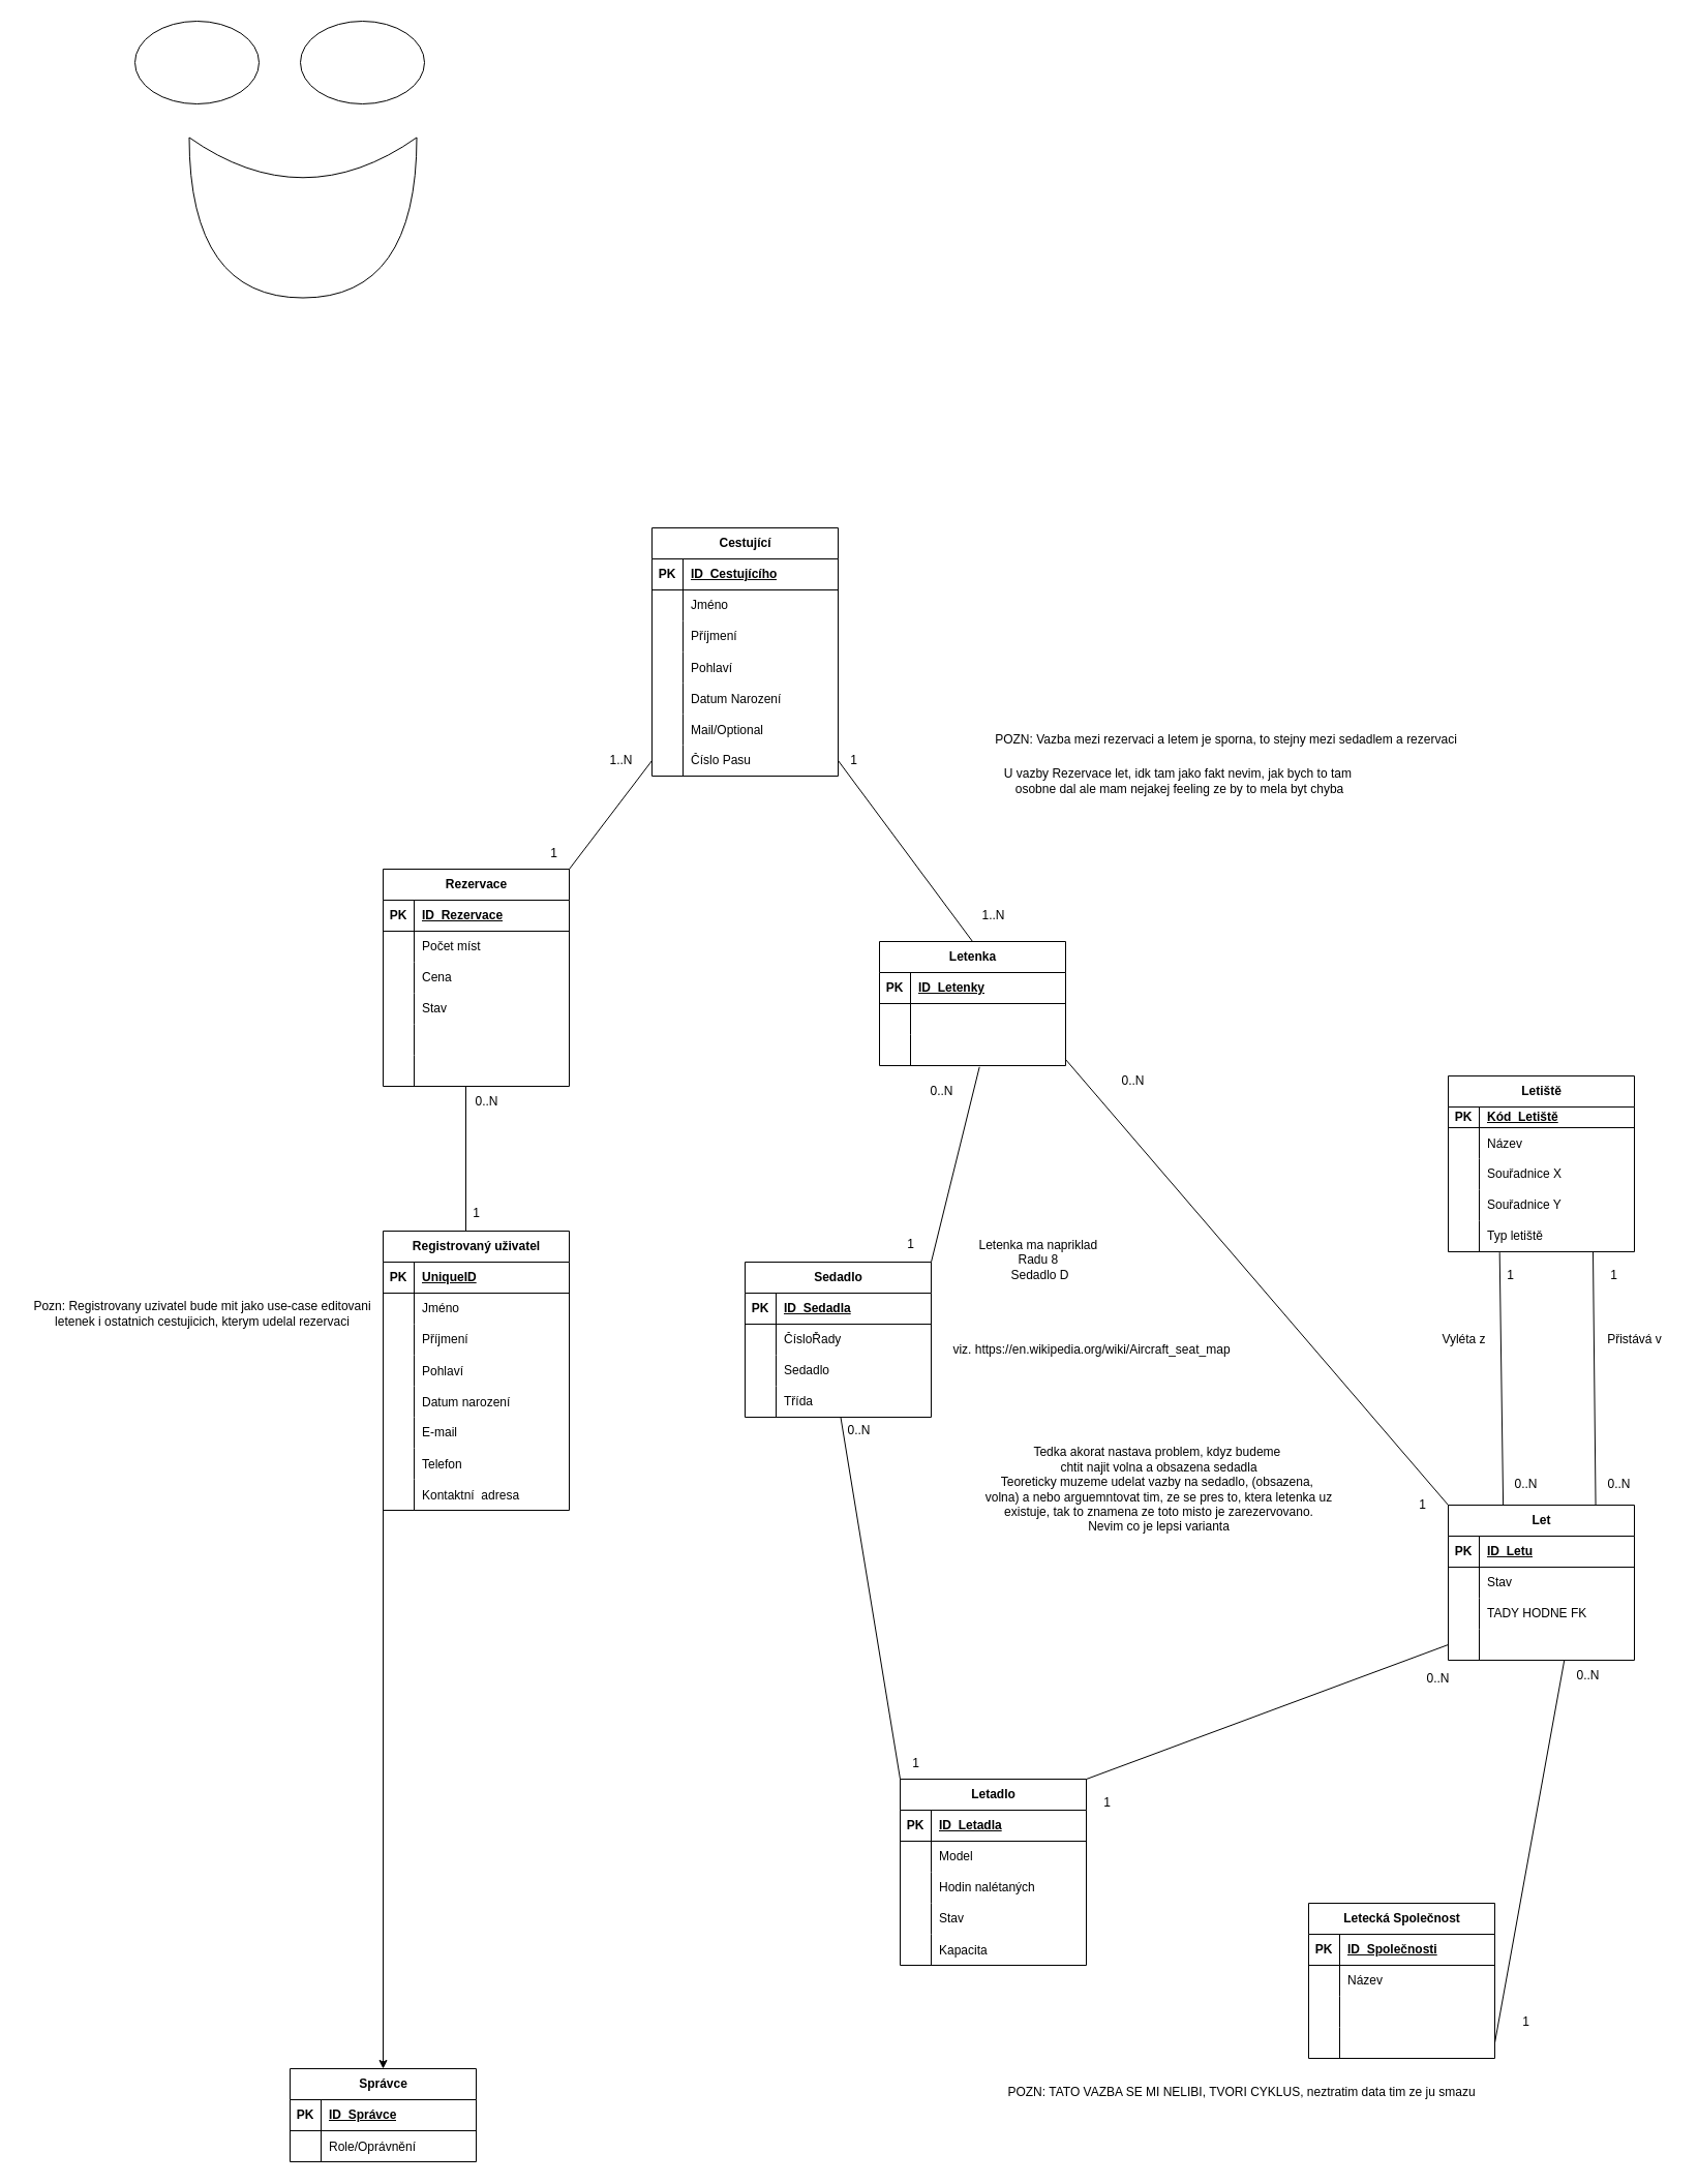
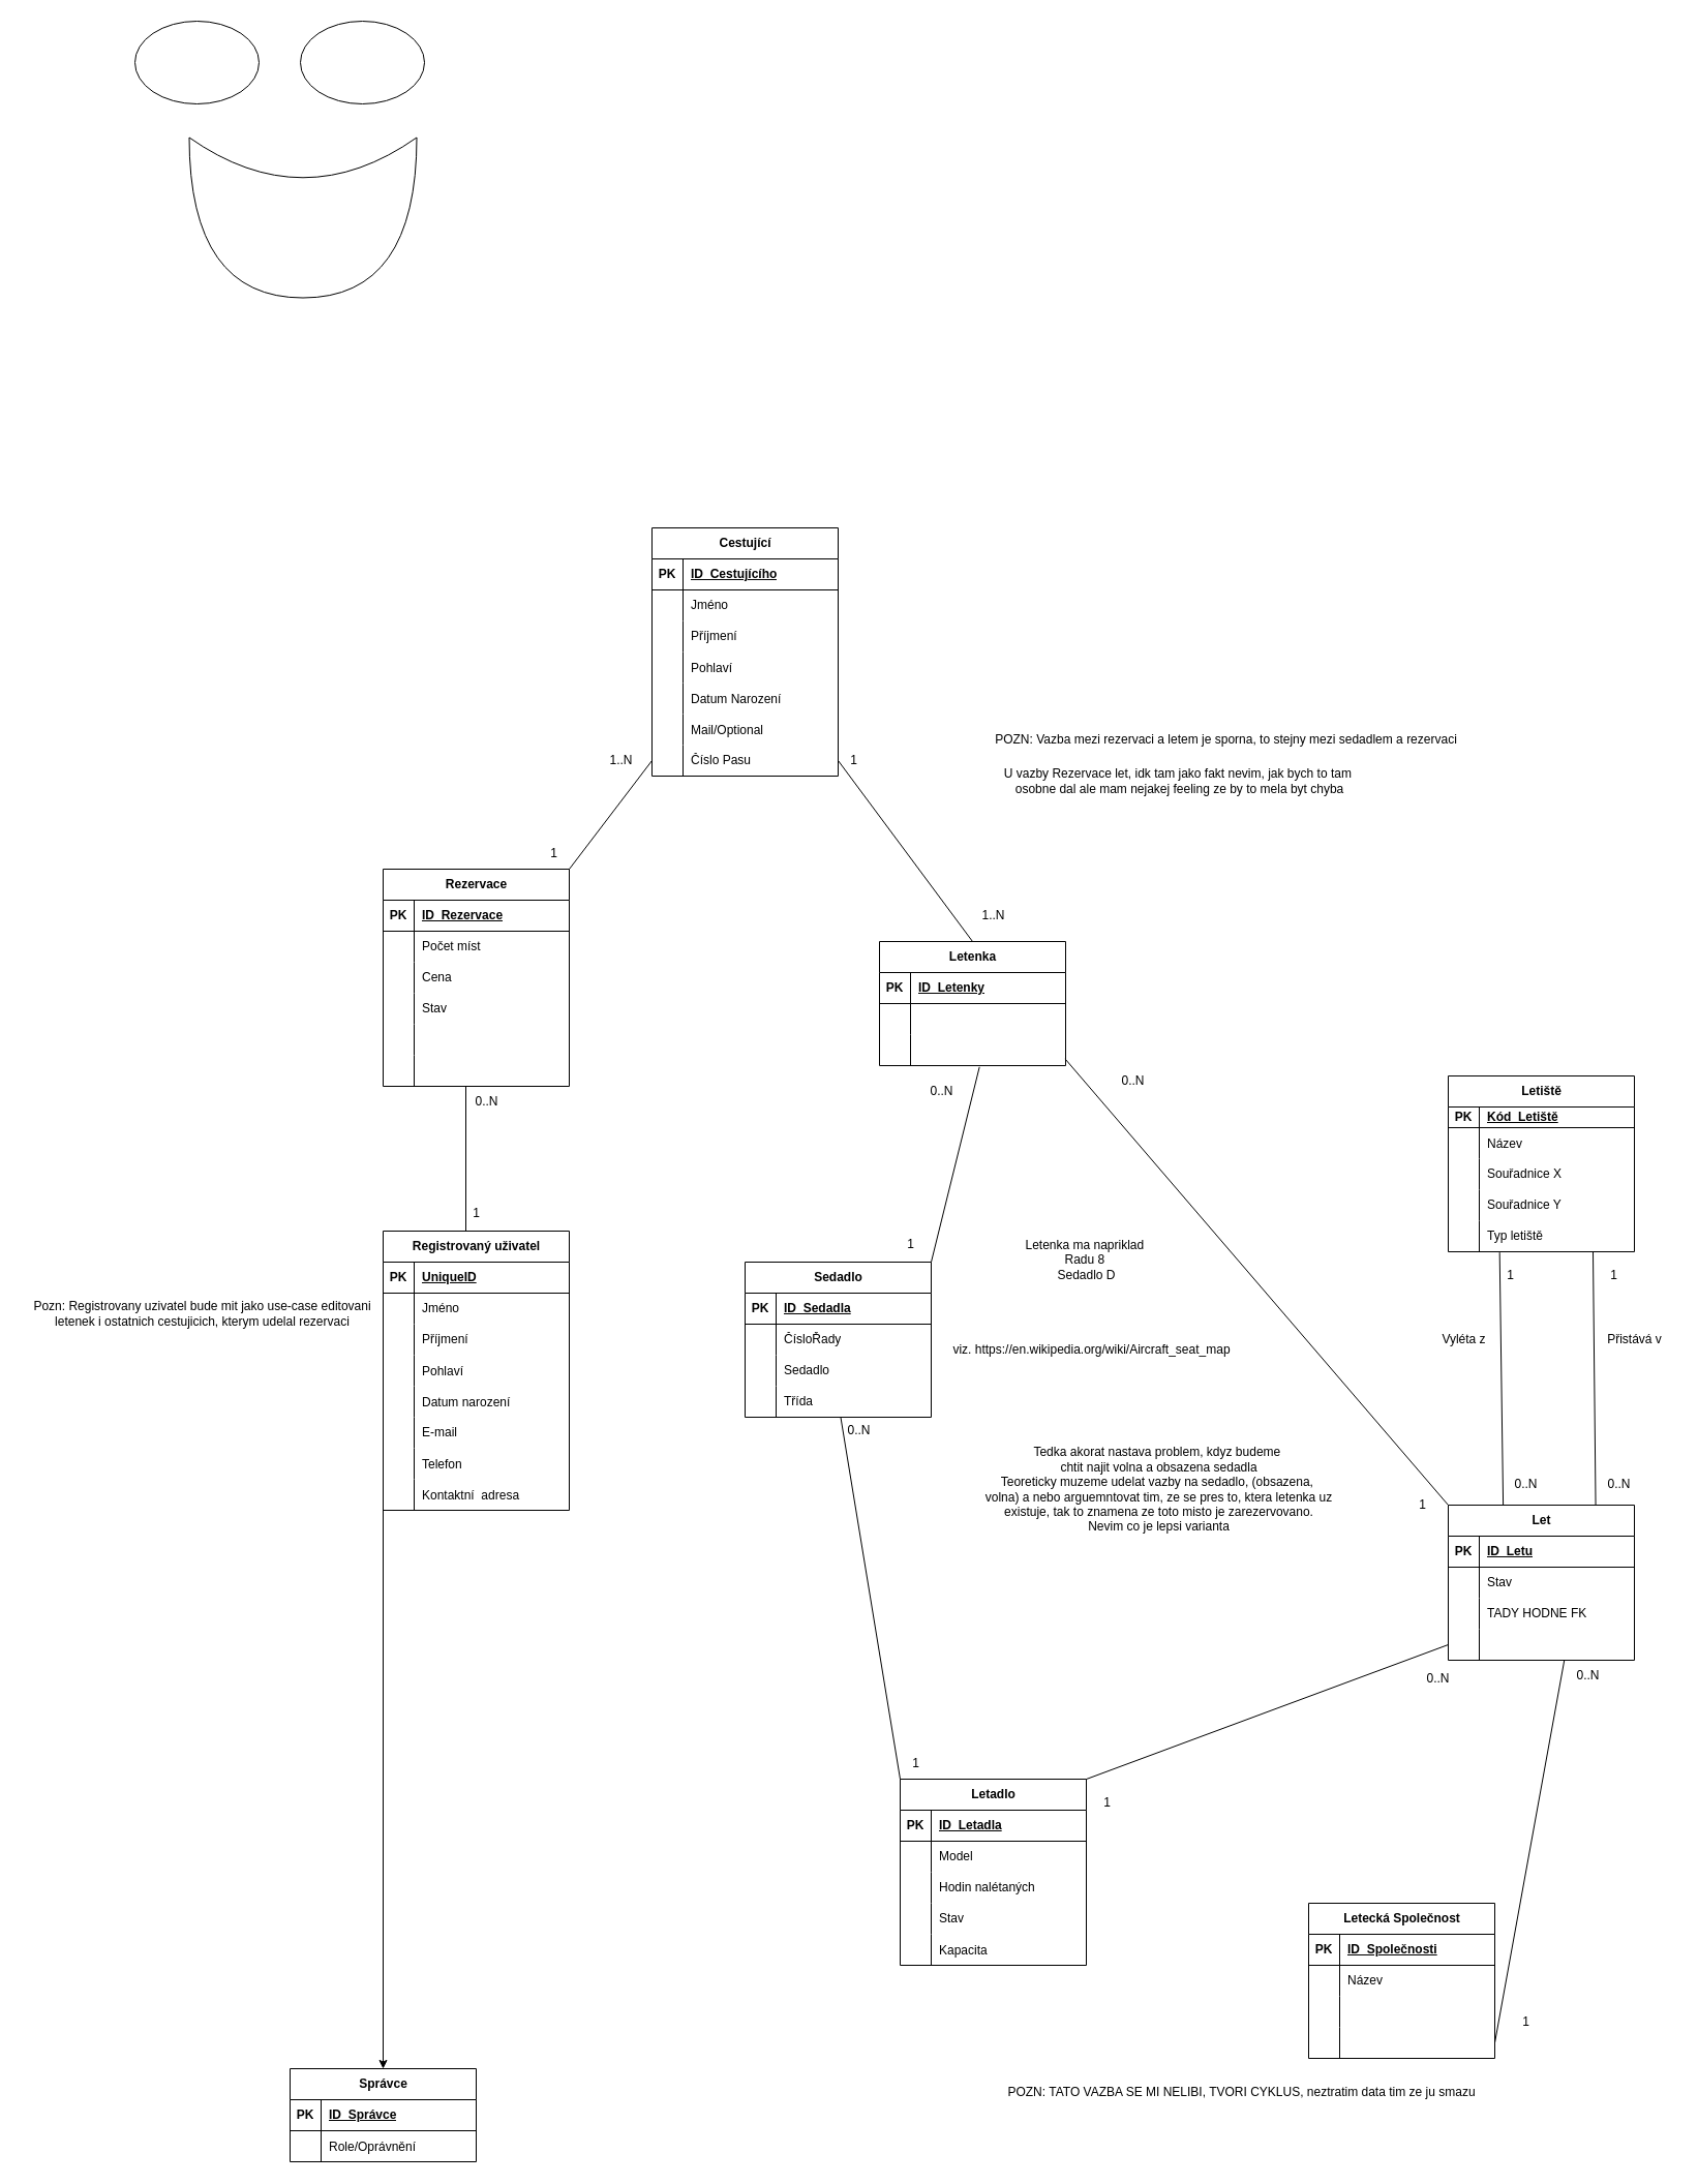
- <mxCell id="148" value="Letenka ma napriklad&amp;nbsp;&lt;br&gt;Radu 8&amp;nbsp;&lt;br&gt;Sedadlo D" style="text;html=1;align=center;verticalAlign=middle;resizable=0;points=[];autosize=1;strokeColor=none;fillColor=none;" parent="1" vertex="1"><mxGeometry x="935" y="1188" width="140" height="60" as="geometry" /></mxCell>
+ <mxCell id="148" value="Letenka ma napriklad&amp;nbsp;&lt;br&gt;Radu 8&amp;nbsp;&lt;br&gt;Sedadlo D" style="text;html=1;align=center;verticalAlign=middle;resizable=0;points=[];autosize=1;strokeColor=none;fillColor=none;" parent="1" vertex="1"><mxGeometry x="980" y="1188" width="140" height="60" as="geometry" /></mxCell>
